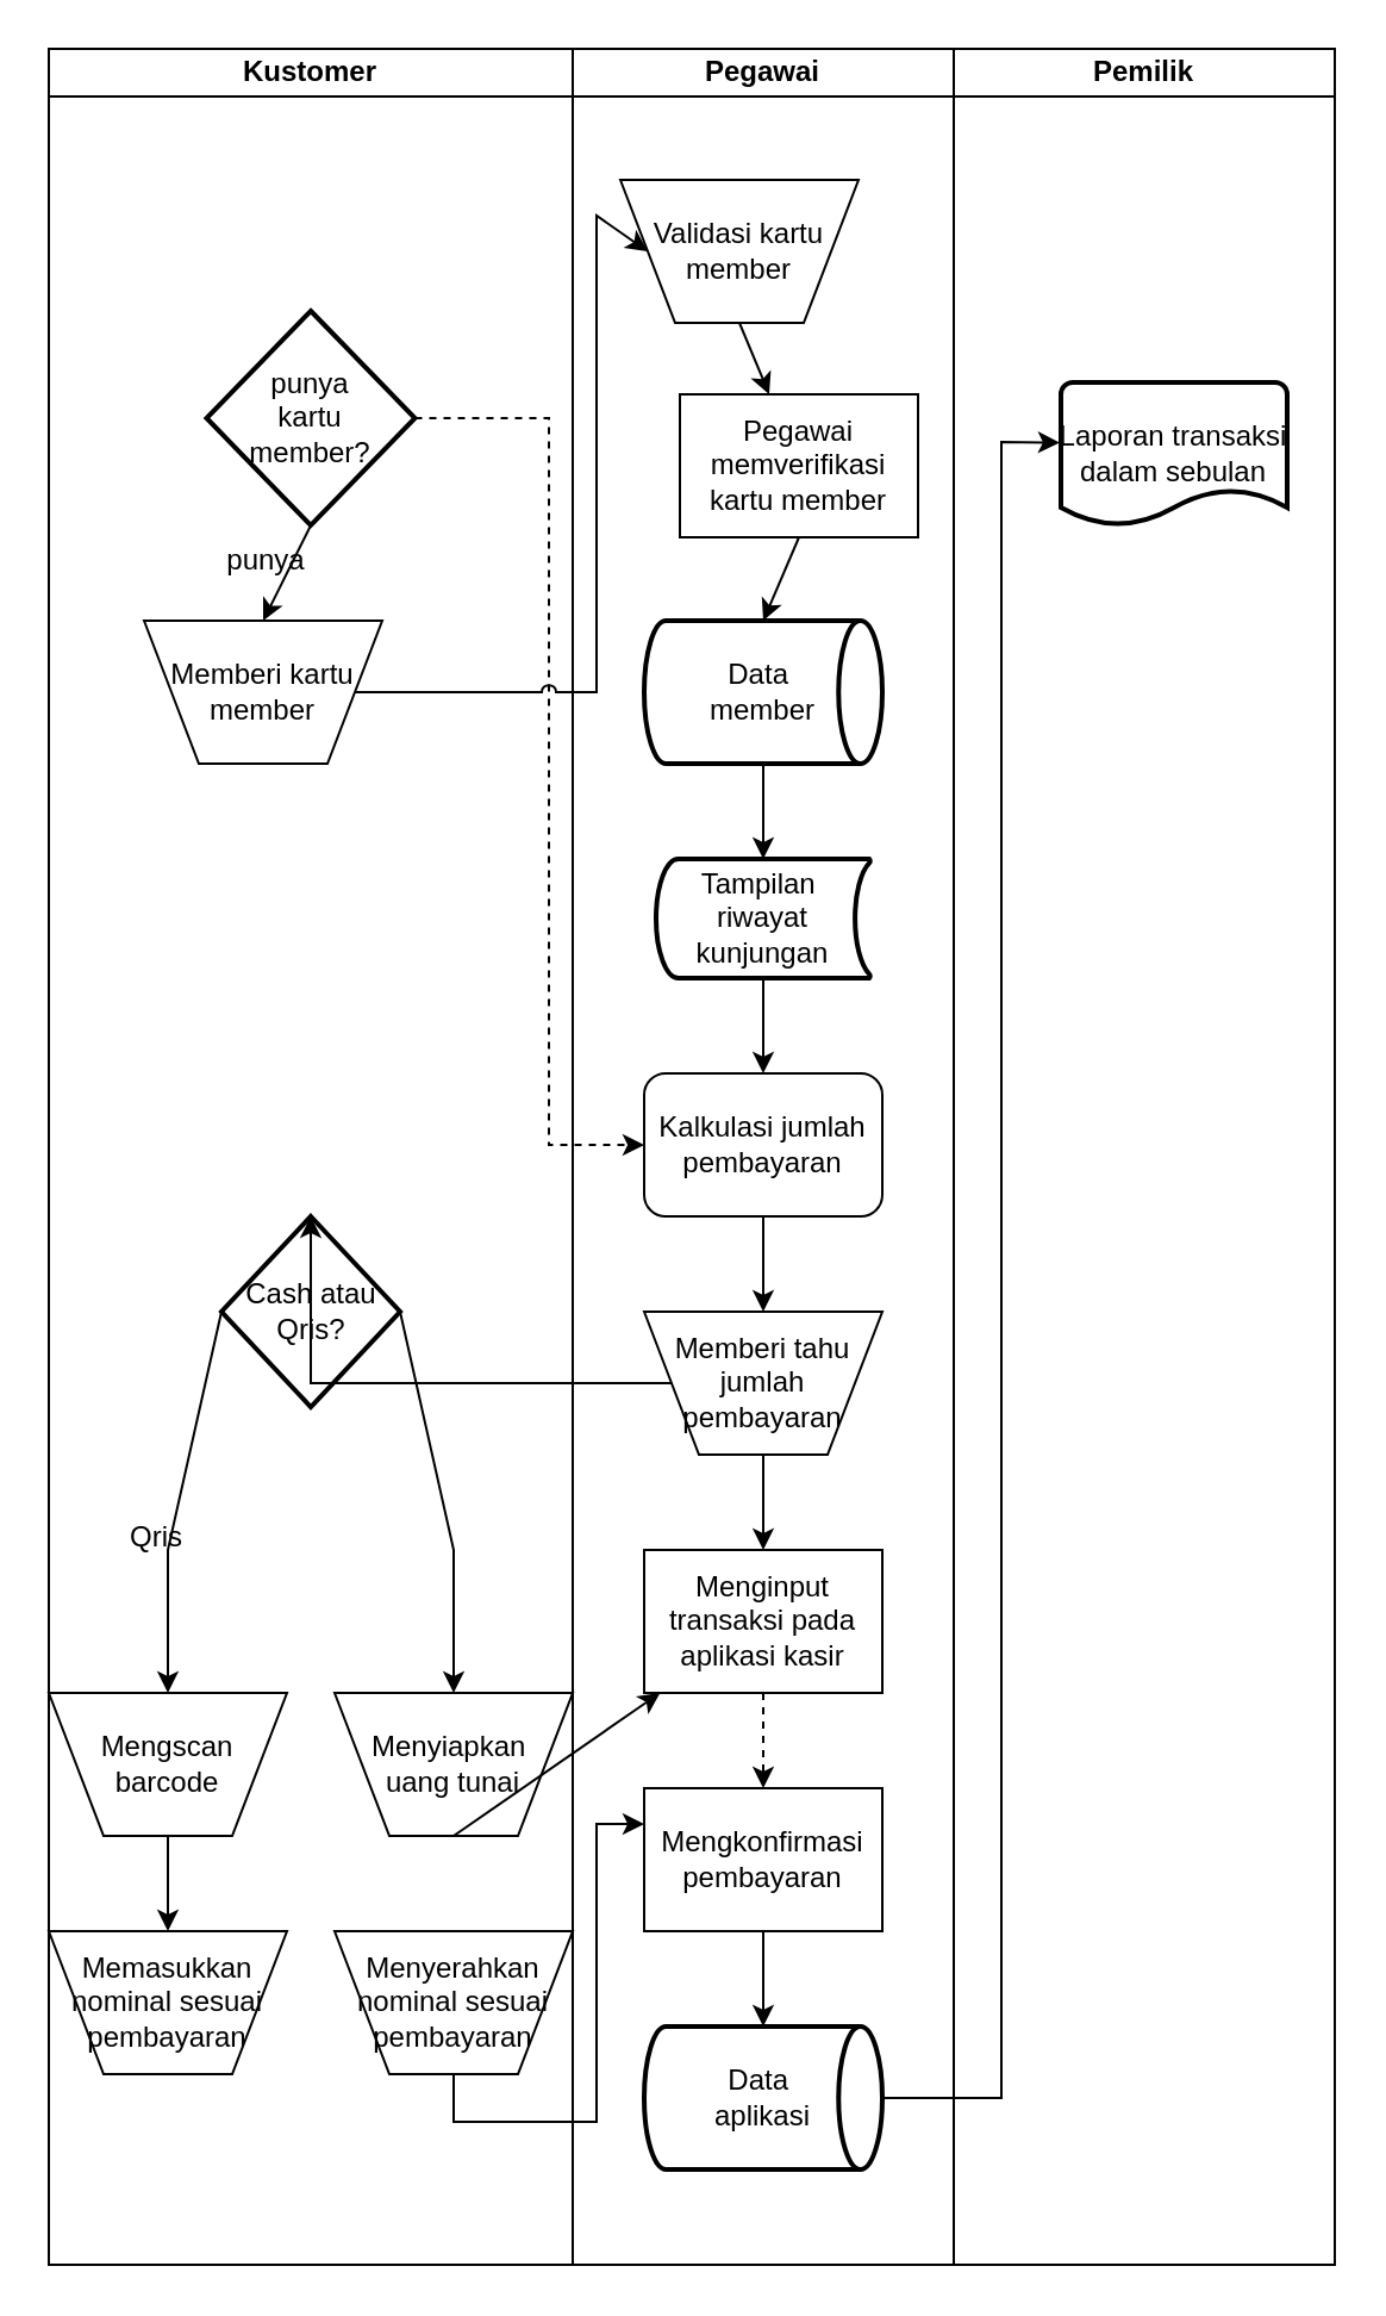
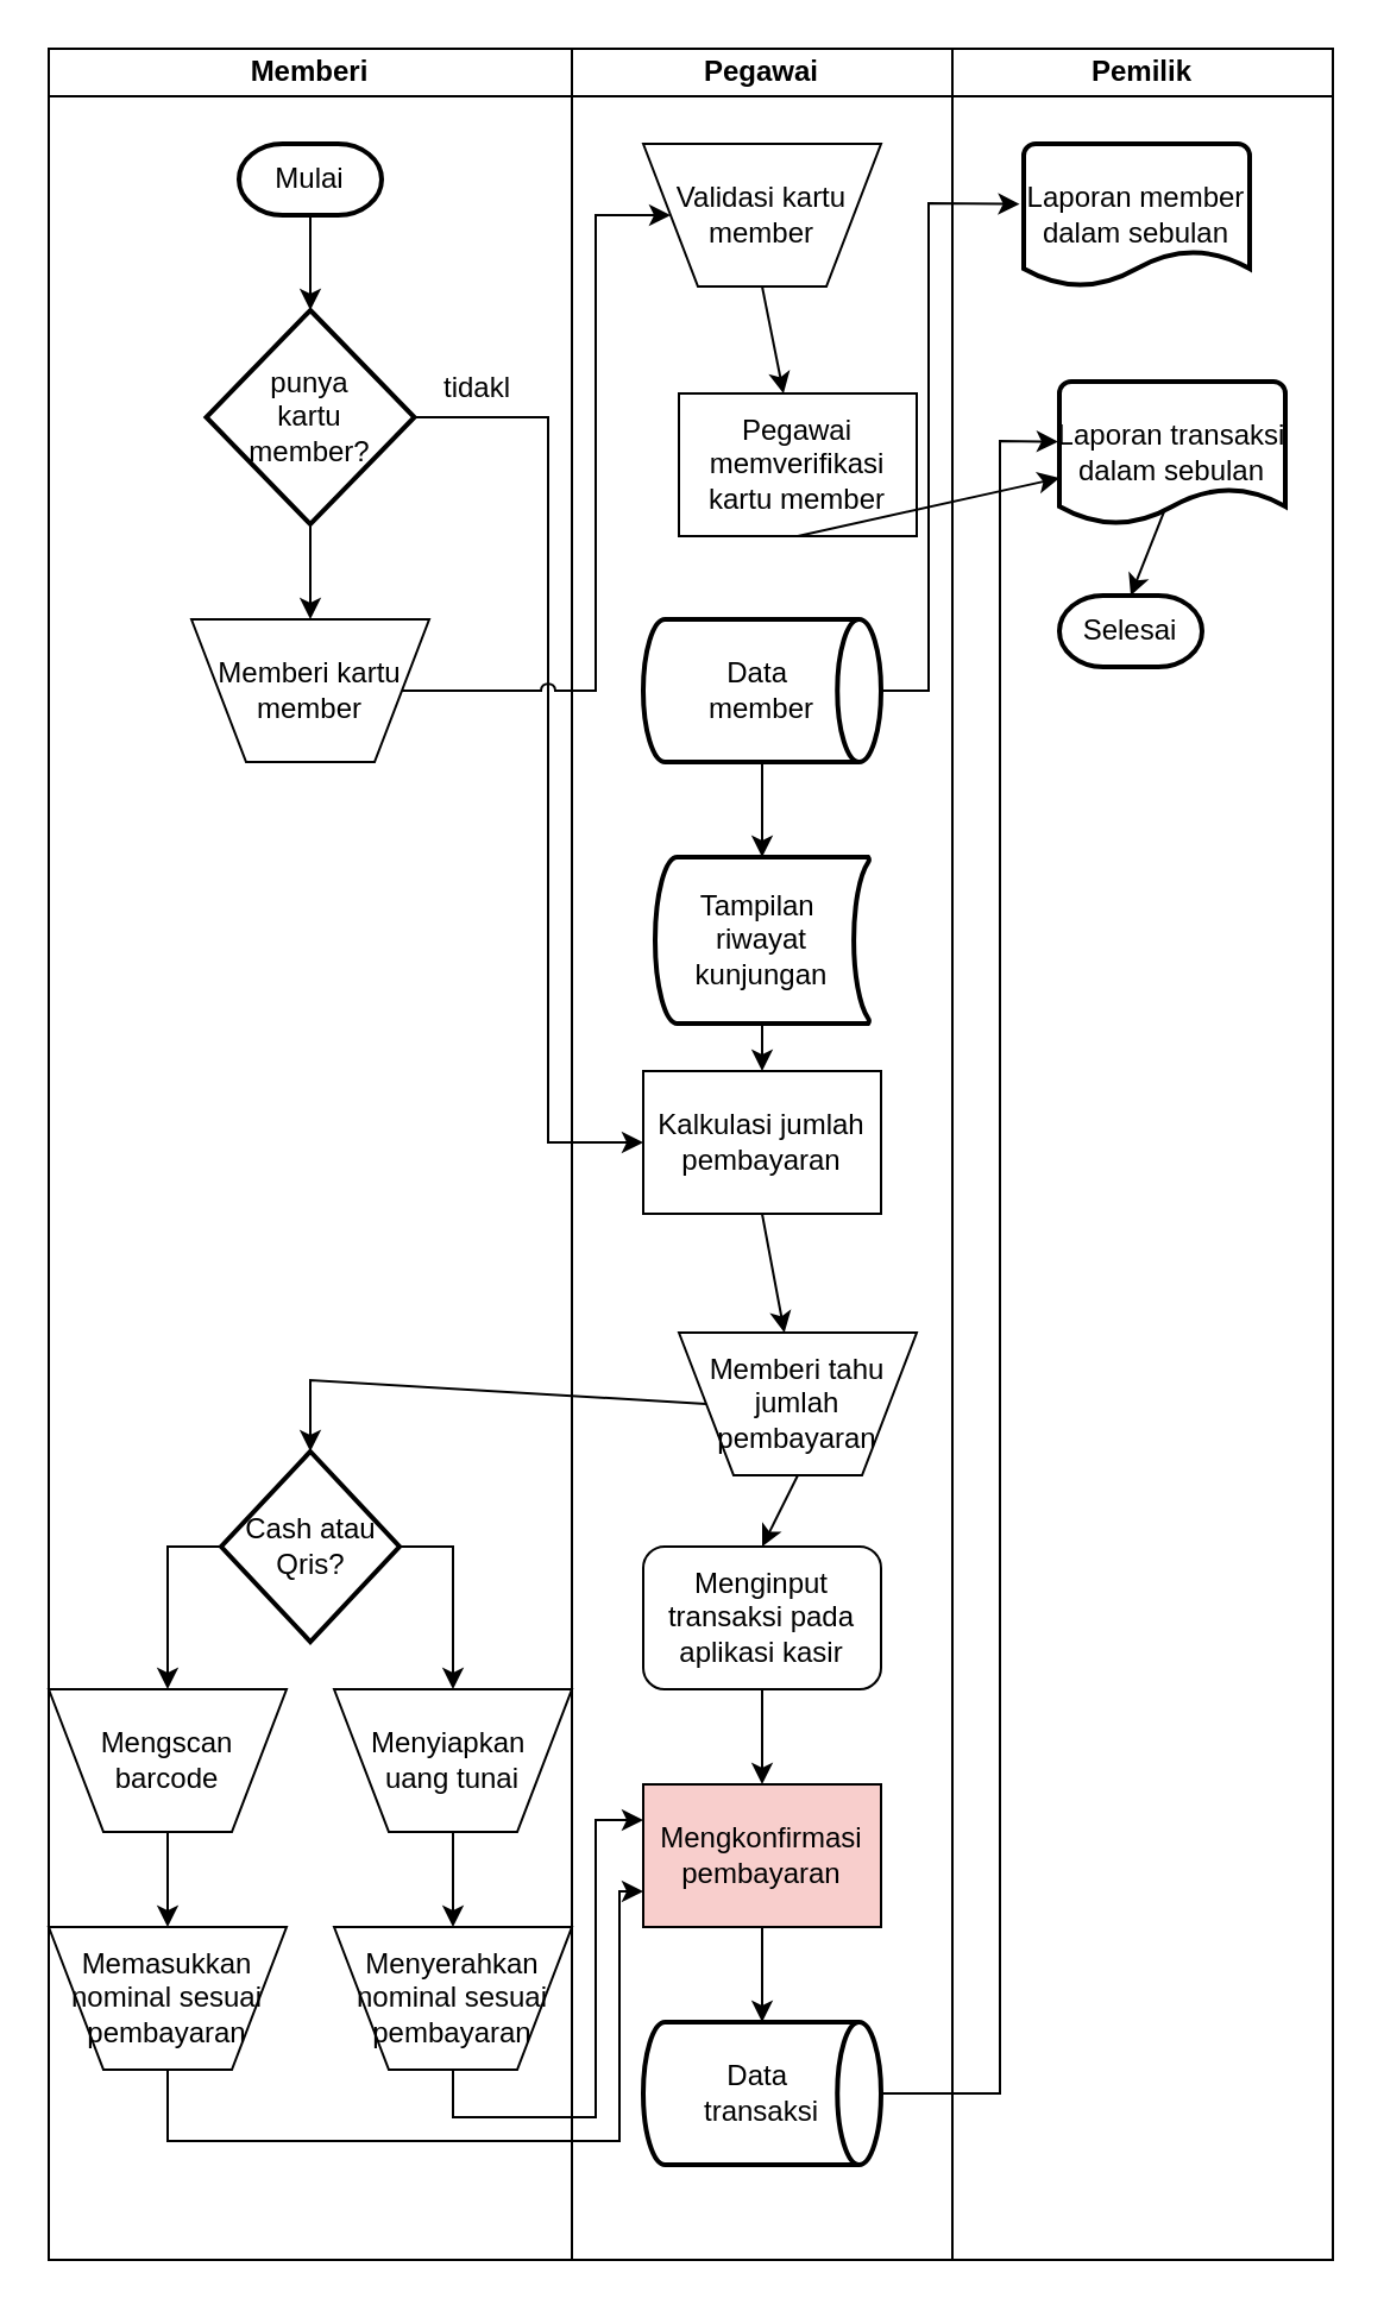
- <mxCell id="2" value="Kustomer" style="swimlane;startSize=20;whiteSpace=wrap;html=1;" parent="1" vertex="1"><mxGeometry x="20" y="20" width="220" height="930" as="geometry" /></mxCell>
+ <mxCell id="2" value="Memberi" style="swimlane;startSize=20;whiteSpace=wrap;html=1;" parent="1" vertex="1"><mxGeometry x="20" y="20" width="220" height="930" as="geometry" /></mxCell>
+ <mxCell id="4" value="Mulai" style="strokeWidth=2;html=1;shape=mxgraph.flowchart.terminator;whiteSpace=wrap;" parent="2" vertex="1"><mxGeometry x="80" y="40" width="60" height="30" as="geometry" /></mxCell>
+ <mxCell id="41" value="Laporan&amp;nbsp;&lt;span style=&quot;background-color: transparent; color: light-dark(rgb(0, 0, 0), rgb(255, 255, 255));&quot;&gt;member&lt;/span&gt;&lt;div&gt;dalam sebulan&lt;/div&gt;" style="strokeWidth=2;html=1;shape=mxgraph.flowchart.document2;whiteSpace=wrap;size=0.25;" vertex="1" parent="37"><mxGeometry x="30" y="40" width="95" height="60" as="geometry" /></mxCell>
- <mxCell id="20" value="Validasi kartu member" style="verticalLabelPosition=middle;verticalAlign=middle;html=1;shape=trapezoid;perimeter=trapezoidPerimeter;whiteSpace=wrap;size=0.23;arcSize=10;flipV=1;labelPosition=center;align=center;" vertex="1" parent="19"><mxGeometry x="20" y="55" width="100" height="60" as="geometry" /></mxCell>
+ <mxCell id="20" value="Validasi kartu member" style="verticalLabelPosition=middle;verticalAlign=middle;html=1;shape=trapezoid;perimeter=trapezoidPerimeter;whiteSpace=wrap;size=0.23;arcSize=10;flipV=1;labelPosition=center;align=center;" vertex="1" parent="19"><mxGeometry x="30" y="40" width="100" height="60" as="geometry" /></mxCell>
+ <mxCell id="5" value="" style="endArrow=classic;html=1;rounded=0;exitX=0.5;exitY=1;exitDx=0;exitDy=0;exitPerimeter=0;entryX=0.5;entryY=0;entryDx=0;entryDy=0;entryPerimeter=0;" edge="1" parent="2" source="4" target="3"><mxGeometry width="50" height="50" relative="1" as="geometry"><mxPoint x="470" y="103" as="sourcePoint" /><mxPoint x="470" y="140" as="targetPoint" /></mxGeometry></mxCell>
+ <mxCell id="43" value="tidakl" style="text;html=1;align=center;verticalAlign=middle;resizable=0;points=[];autosize=1;strokeColor=none;fillColor=none;" vertex="1" parent="1"><mxGeometry x="175" y="148" width="50" height="30" as="geometry" /></mxCell>
+ <mxCell id="46" value="" style="endArrow=classic;html=1;rounded=0;exitX=1;exitY=0.5;exitDx=0;exitDy=0;exitPerimeter=0;entryX=-0.018;entryY=0.422;entryDx=0;entryDy=0;entryPerimeter=0;" edge="1" parent="1" source="34" target="41"><mxGeometry width="50" height="50" relative="1" as="geometry"><mxPoint x="495" y="233" as="sourcePoint" /><mxPoint x="495" y="270" as="targetPoint" /><Array as="points"><mxPoint x="390" y="290" /><mxPoint x="390" y="85" /></Array></mxGeometry></mxCell>
+ <mxCell id="40" value="" style="endArrow=classic;html=1;rounded=0;exitX=0.469;exitY=0.888;exitDx=0;exitDy=0;exitPerimeter=0;entryX=0.5;entryY=0;entryDx=0;entryDy=0;entryPerimeter=0;" parent="37" source="38" target="39" edge="1"><mxGeometry width="50" height="50" relative="1" as="geometry"><mxPoint x="-65" y="688" as="sourcePoint" /><mxPoint x="-65" y="730" as="targetPoint" /></mxGeometry></mxCell>
- <mxCell id="8" value="punya" style="text;html=1;align=center;verticalAlign=middle;resizable=0;points=[];autosize=1;strokeColor=none;fillColor=none;" vertex="1" parent="2"><mxGeometry x="61.25" y="200" width="60" height="30" as="geometry" /></mxCell>
- <mxCell id="24" value="" style="endArrow=classic;html=1;rounded=0;exitX=0.5;exitY=1;exitDx=0;exitDy=0;entryX=0.5;entryY=0;entryDx=0;entryDy=0;entryPerimeter=0;" edge="1" parent="19" source="21" target="34"><mxGeometry width="50" height="50" relative="1" as="geometry"><mxPoint x="370" y="170" as="sourcePoint" /><mxPoint x="370" y="207" as="targetPoint" /></mxGeometry></mxCell>
+ <mxCell id="24" value="" style="endArrow=classic;html=1;rounded=0;exitX=0.5;exitY=1;exitDx=0;exitDy=0;" edge="1" parent="19" source="21" target="38"><mxGeometry width="50" height="50" relative="1" as="geometry"><mxPoint x="370" y="170" as="sourcePoint" /><mxPoint x="370" y="207" as="targetPoint" /></mxGeometry></mxCell>
+ <mxCell id="39" value="Selesai" style="strokeWidth=2;html=1;shape=mxgraph.flowchart.terminator;whiteSpace=wrap;" parent="37" vertex="1"><mxGeometry x="45" y="230" width="60" height="30" as="geometry" /></mxCell>
- <mxCell id="6" value="Memberi kartu member" style="verticalLabelPosition=middle;verticalAlign=middle;html=1;shape=trapezoid;perimeter=trapezoidPerimeter;whiteSpace=wrap;size=0.23;arcSize=10;flipV=1;labelPosition=center;align=center;" vertex="1" parent="2"><mxGeometry x="40" y="240" width="100" height="60" as="geometry" /></mxCell>
+ <mxCell id="6" value="Memberi kartu member" style="verticalLabelPosition=middle;verticalAlign=middle;html=1;shape=trapezoid;perimeter=trapezoidPerimeter;whiteSpace=wrap;size=0.23;arcSize=10;flipV=1;labelPosition=center;align=center;" vertex="1" parent="2"><mxGeometry x="60" y="240" width="100" height="60" as="geometry" /></mxCell>
- <mxCell id="44" value="" style="endArrow=classic;html=1;rounded=0;exitX=1;exitY=0.5;exitDx=0;exitDy=0;exitPerimeter=0;entryX=0;entryY=0.5;entryDx=0;entryDy=0;dashed=1;" edge="1" parent="1" source="3" target="25"><mxGeometry width="50" height="50" relative="1" as="geometry"><mxPoint x="490" y="123" as="sourcePoint" /><mxPoint x="490" y="160" as="targetPoint" /><Array as="points"><mxPoint x="230" y="175" /><mxPoint x="230" y="480" /></Array></mxGeometry></mxCell>
+ <mxCell id="44" value="" style="endArrow=classic;html=1;rounded=0;exitX=1;exitY=0.5;exitDx=0;exitDy=0;exitPerimeter=0;entryX=0;entryY=0.5;entryDx=0;entryDy=0;" edge="1" parent="1" source="3" target="25"><mxGeometry width="50" height="50" relative="1" as="geometry"><mxPoint x="490" y="123" as="sourcePoint" /><mxPoint x="490" y="160" as="targetPoint" /><Array as="points"><mxPoint x="230" y="175" /><mxPoint x="230" y="480" /></Array></mxGeometry></mxCell>
- <mxCell id="22" value="Tampilan&amp;nbsp;&lt;div&gt;riwayat&lt;/div&gt;&lt;div&gt;kunjungan&lt;/div&gt;" style="strokeWidth=2;html=1;shape=mxgraph.flowchart.stored_data;whiteSpace=wrap;" vertex="1" parent="19"><mxGeometry x="35" y="340" width="90" height="50" as="geometry" /></mxCell>
+ <mxCell id="22" value="Tampilan&amp;nbsp;&lt;div&gt;riwayat&lt;/div&gt;&lt;div&gt;kunjungan&lt;/div&gt;" style="strokeWidth=2;html=1;shape=mxgraph.flowchart.stored_data;whiteSpace=wrap;" vertex="1" parent="19"><mxGeometry x="35" y="340" width="90" height="70" as="geometry" /></mxCell>
- <mxCell id="25" value="&lt;div&gt;&lt;span style=&quot;background-color: transparent; color: light-dark(rgb(0, 0, 0), rgb(255, 255, 255));&quot;&gt;Kalkulasi jumlah pembayaran&lt;/span&gt;&lt;/div&gt;" style="whiteSpace=wrap;html=1;aspect=fixed;rounded=1;" vertex="1" parent="19"><mxGeometry x="30" y="430" width="100" height="60" as="geometry" /></mxCell>
+ <mxCell id="25" value="&lt;div&gt;&lt;span style=&quot;background-color: transparent; color: light-dark(rgb(0, 0, 0), rgb(255, 255, 255));&quot;&gt;Kalkulasi jumlah pembayaran&lt;/span&gt;&lt;/div&gt;" style="whiteSpace=wrap;html=1;aspect=fixed;" vertex="1" parent="19"><mxGeometry x="30" y="430" width="100" height="60" as="geometry" /></mxCell>
- <mxCell id="9" value="Cash atau&lt;div&gt;Qris?&lt;/div&gt;" style="strokeWidth=2;html=1;shape=mxgraph.flowchart.decision;whiteSpace=wrap;" parent="2" vertex="1"><mxGeometry x="72.5" y="490" width="75" height="80" as="geometry" /></mxCell>
+ <mxCell id="9" value="Cash atau&lt;div&gt;Qris?&lt;/div&gt;" style="strokeWidth=2;html=1;shape=mxgraph.flowchart.decision;whiteSpace=wrap;" parent="2" vertex="1"><mxGeometry x="72.5" y="590" width="75" height="80" as="geometry" /></mxCell>
- <mxCell id="26" value="Memberi tahu&lt;div&gt;jumlah&lt;/div&gt;&lt;div&gt;pembayaran&lt;/div&gt;" style="verticalLabelPosition=middle;verticalAlign=middle;html=1;shape=trapezoid;perimeter=trapezoidPerimeter;whiteSpace=wrap;size=0.23;arcSize=10;flipV=1;labelPosition=center;align=center;" parent="19" vertex="1"><mxGeometry x="30" y="530" width="100" height="60" as="geometry" /></mxCell>
+ <mxCell id="26" value="Memberi tahu&lt;div&gt;jumlah&lt;/div&gt;&lt;div&gt;pembayaran&lt;/div&gt;" style="verticalLabelPosition=middle;verticalAlign=middle;html=1;shape=trapezoid;perimeter=trapezoidPerimeter;whiteSpace=wrap;size=0.23;arcSize=10;flipV=1;labelPosition=center;align=center;" parent="19" vertex="1"><mxGeometry x="45" y="540" width="100" height="60" as="geometry" /></mxCell>
- <mxCell id="14" value="Qris" style="text;html=1;align=center;verticalAlign=middle;resizable=0;points=[];autosize=1;strokeColor=none;fillColor=none;" parent="2" vertex="1"><mxGeometry x="20" y="610" width="50" height="30" as="geometry" /></mxCell>
- <mxCell id="29" value="&lt;div&gt;&lt;span style=&quot;background-color: transparent; color: light-dark(rgb(0, 0, 0), rgb(255, 255, 255));&quot;&gt;Menginput transaksi pada aplikasi kasir&lt;/span&gt;&lt;/div&gt;" style="whiteSpace=wrap;html=1;aspect=fixed;" parent="19" vertex="1"><mxGeometry x="30" y="630" width="100" height="60" as="geometry" /></mxCell>
+ <mxCell id="29" value="&lt;div&gt;&lt;span style=&quot;background-color: transparent; color: light-dark(rgb(0, 0, 0), rgb(255, 255, 255));&quot;&gt;Menginput transaksi pada aplikasi kasir&lt;/span&gt;&lt;/div&gt;" style="whiteSpace=wrap;html=1;aspect=fixed;rounded=1;" parent="19" vertex="1"><mxGeometry x="30" y="630" width="100" height="60" as="geometry" /></mxCell>
- <mxCell id="30" value="" style="endArrow=classic;html=1;rounded=0;exitX=0.5;exitY=1;exitDx=0;exitDy=0;entryX=0.5;entryY=0;entryDx=0;entryDy=0;dashed=1;" parent="19" source="29" target="27" edge="1"><mxGeometry width="50" height="50" relative="1" as="geometry"><mxPoint x="80" y="600" as="sourcePoint" /><mxPoint x="105" y="760" as="targetPoint" /></mxGeometry></mxCell>
+ <mxCell id="30" value="" style="endArrow=classic;html=1;rounded=0;exitX=0.5;exitY=1;exitDx=0;exitDy=0;entryX=0.5;entryY=0;entryDx=0;entryDy=0;" parent="19" source="29" target="27" edge="1"><mxGeometry width="50" height="50" relative="1" as="geometry"><mxPoint x="80" y="600" as="sourcePoint" /><mxPoint x="105" y="760" as="targetPoint" /></mxGeometry></mxCell>
- <mxCell id="18" value="" style="endArrow=classic;html=1;rounded=0;exitX=0.5;exitY=1;exitDx=0;exitDy=0;" parent="2" source="11" target="29" edge="1"><mxGeometry width="50" height="50" relative="1" as="geometry"><mxPoint x="320" y="640" as="sourcePoint" /><mxPoint x="320" y="680" as="targetPoint" /></mxGeometry></mxCell>
+ <mxCell id="18" value="" style="endArrow=classic;html=1;rounded=0;exitX=0.5;exitY=1;exitDx=0;exitDy=0;entryX=0.5;entryY=0;entryDx=0;entryDy=0;" parent="2" source="11" target="16" edge="1"><mxGeometry width="50" height="50" relative="1" as="geometry"><mxPoint x="320" y="640" as="sourcePoint" /><mxPoint x="320" y="680" as="targetPoint" /></mxGeometry></mxCell>
- <mxCell id="27" value="Mengkonfirmasi&lt;br&gt;&lt;div&gt;pembayaran&lt;/div&gt;" style="whiteSpace=wrap;html=1;aspect=fixed;" parent="19" vertex="1"><mxGeometry x="30" y="730" width="100" height="60" as="geometry" /></mxCell>
+ <mxCell id="27" value="Mengkonfirmasi&lt;br&gt;&lt;div&gt;pembayaran&lt;/div&gt;" style="whiteSpace=wrap;html=1;aspect=fixed;fillColor=#f8cecc;" parent="19" vertex="1"><mxGeometry x="30" y="730" width="100" height="60" as="geometry" /></mxCell>
- <mxCell id="32" value="Data&amp;nbsp;&lt;div&gt;aplikasi&lt;/div&gt;" style="strokeWidth=2;html=1;shape=mxgraph.flowchart.direct_data;whiteSpace=wrap;" parent="19" vertex="1"><mxGeometry x="30" y="830" width="100" height="60" as="geometry" /></mxCell>
+ <mxCell id="32" value="Data&amp;nbsp;&lt;div&gt;transaksi&lt;/div&gt;" style="strokeWidth=2;html=1;shape=mxgraph.flowchart.direct_data;whiteSpace=wrap;" parent="19" vertex="1"><mxGeometry x="30" y="830" width="100" height="60" as="geometry" /></mxCell>
+ <mxCell id="48" value="" style="endArrow=classic;html=1;rounded=0;exitX=0.5;exitY=1;exitDx=0;exitDy=0;entryX=0;entryY=0.75;entryDx=0;entryDy=0;" edge="1" parent="1" source="15" target="27"><mxGeometry width="50" height="50" relative="1" as="geometry"><mxPoint x="80" y="780" as="sourcePoint" /><mxPoint x="250" y="820" as="targetPoint" /><Array as="points"><mxPoint x="70" y="900" /><mxPoint x="260" y="900" /><mxPoint x="260" y="795" /></Array></mxGeometry></mxCell>
